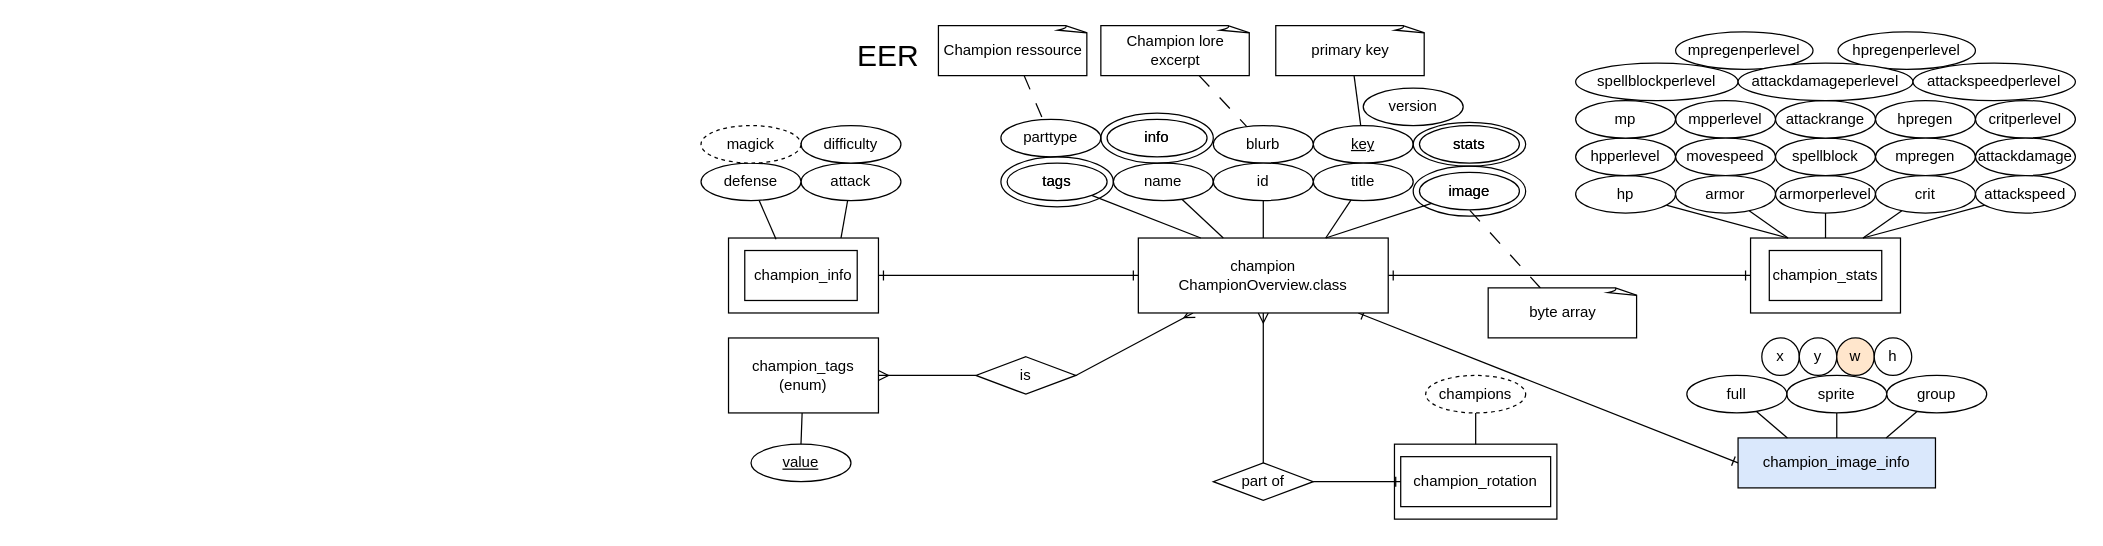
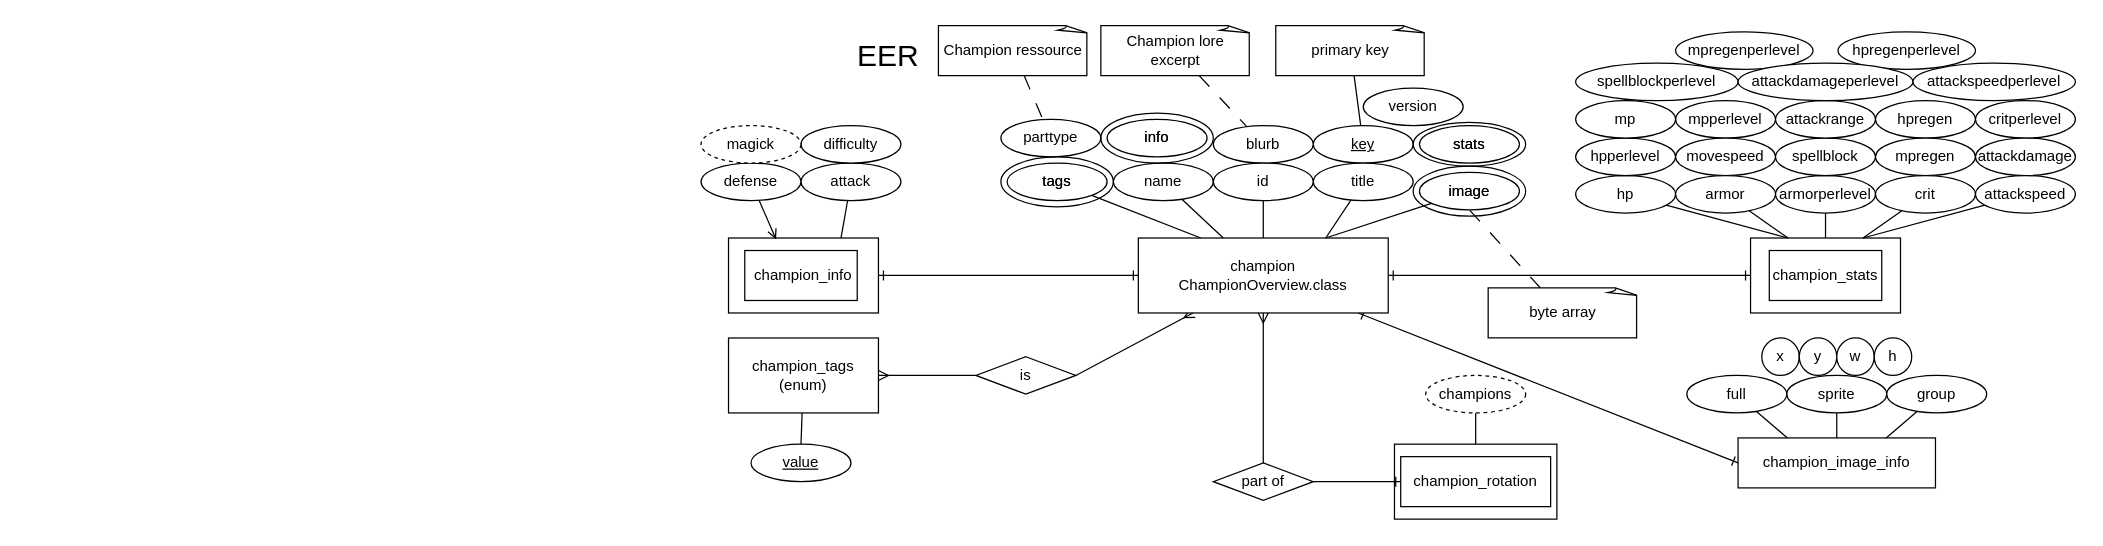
- <mxCell id="25" style="rounded=0;orthogonalLoop=1;jettySize=auto;html=1;entryX=0.317;entryY=0.018;entryDx=0;entryDy=0;entryPerimeter=0;endArrow=none;endFill=0;" edge="1" parent="1" source="26" target="16"><mxGeometry relative="1" as="geometry" /></mxCell>
+ <mxCell id="25" style="rounded=0;orthogonalLoop=1;jettySize=auto;html=1;entryX=0.317;entryY=0.018;entryDx=0;entryDy=0;entryPerimeter=0;endArrow=open;endFill=0;" edge="1" parent="1" source="26" target="16"><mxGeometry relative="1" as="geometry" /></mxCell>
- <mxCell id="93" value="w" style="ellipse;whiteSpace=wrap;html=1;fillColor=#ffe6cc;" vertex="1" parent="1"><mxGeometry x="1469" y="270" width="30" height="30" as="geometry" /></mxCell>
+ <mxCell id="93" value="w" style="ellipse;whiteSpace=wrap;html=1;" vertex="1" parent="1"><mxGeometry x="1469" y="270" width="30" height="30" as="geometry" /></mxCell>
- <mxCell id="84" value="champion_image_info" style="rounded=0;whiteSpace=wrap;html=1;fillColor=#dae8fc;" vertex="1" parent="1"><mxGeometry x="1390" y="350" width="158" height="40" as="geometry" /></mxCell>
+ <mxCell id="84" value="champion_image_info" style="rounded=0;whiteSpace=wrap;html=1;" vertex="1" parent="1"><mxGeometry x="1390" y="350" width="158" height="40" as="geometry" /></mxCell>
